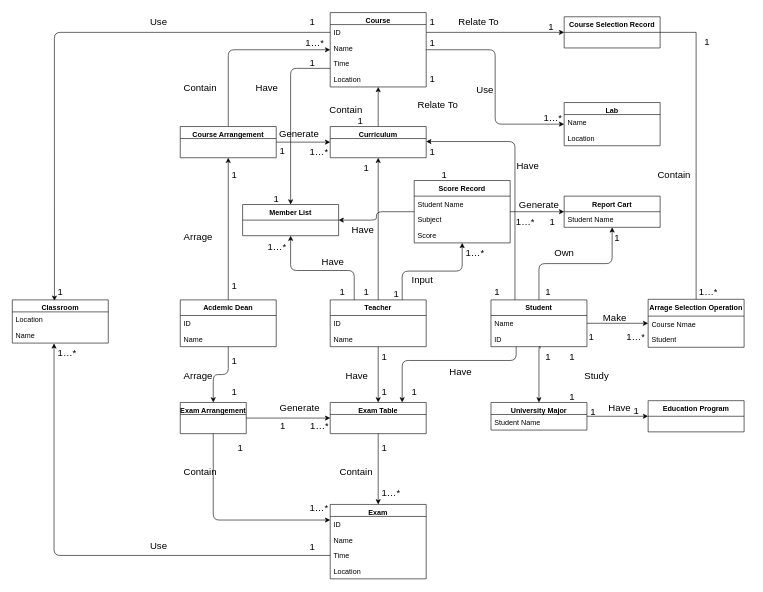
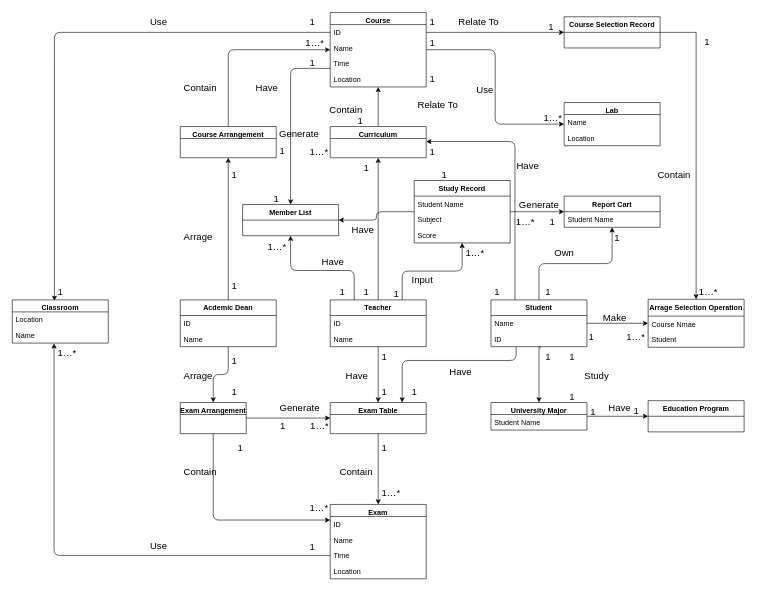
- <mxCell id="52" style="edgeStyle=orthogonalEdgeStyle;rounded=1;orthogonalLoop=1;jettySize=auto;html=1;entryX=0;entryY=0.5;entryDx=0;entryDy=0;startArrow=none;startFill=0;" parent="1" source="53" target="35" edge="1"><mxGeometry relative="1" as="geometry" /></mxCell>
- <mxCell id="61" value="Score Record" style="swimlane;fontStyle=1;align=center;verticalAlign=top;childLayout=stackLayout;horizontal=1;startSize=26;horizontalStack=0;resizeParent=1;resizeParentMax=0;resizeLast=0;collapsible=1;marginBottom=0;" parent="1" vertex="1"><mxGeometry x="690" y="300" width="160" height="104" as="geometry" /></mxCell>
+ <mxCell id="61" value="Study Record" style="swimlane;fontStyle=1;align=center;verticalAlign=top;childLayout=stackLayout;horizontal=1;startSize=26;horizontalStack=0;resizeParent=1;resizeParentMax=0;resizeLast=0;collapsible=1;marginBottom=0;" parent="1" vertex="1"><mxGeometry x="690" y="300" width="160" height="104" as="geometry" /></mxCell>
- <mxCell id="142" style="edgeStyle=orthogonalEdgeStyle;rounded=0;orthogonalLoop=1;jettySize=auto;html=1;exitX=1;exitY=0.5;exitDx=0;exitDy=0;endArrow=none;" parent="1" source="143" target="54" edge="1"><mxGeometry relative="1" as="geometry" /></mxCell>
+ <mxCell id="142" style="edgeStyle=orthogonalEdgeStyle;rounded=0;orthogonalLoop=1;jettySize=auto;html=1;exitX=1;exitY=0.5;exitDx=0;exitDy=0;" parent="1" source="143" target="54" edge="1"><mxGeometry relative="1" as="geometry" /></mxCell>
